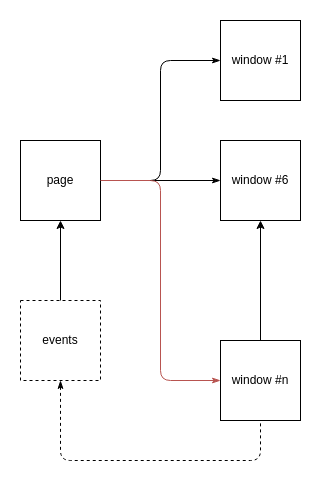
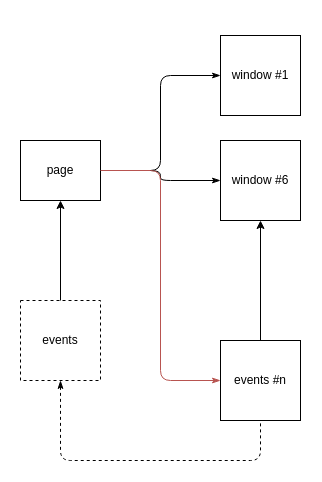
- <mxCell id="3" value="window #1" style="whiteSpace=wrap;html=1;aspect=fixed;" vertex="1" parent="1"><mxGeometry x="220" y="20" width="80" height="80" as="geometry" /></mxCell>
+ <mxCell id="3" value="window #1" style="whiteSpace=wrap;html=1;aspect=fixed;" vertex="1" parent="1"><mxGeometry x="220" y="35" width="80" height="80" as="geometry" /></mxCell>
- <mxCell id="2" value="page" style="whiteSpace=wrap;html=1;aspect=fixed;" vertex="1" parent="1"><mxGeometry x="20" y="140" width="80" height="80" as="geometry" /></mxCell>
+ <mxCell id="2" value="page" style="whiteSpace=wrap;html=1;aspect=fixed;" vertex="1" parent="1"><mxGeometry x="20" y="140" width="80" height="60" as="geometry" /></mxCell>
- <mxCell id="5" value="window #n" style="whiteSpace=wrap;html=1;aspect=fixed;" vertex="1" parent="1"><mxGeometry x="220" y="340" width="80" height="80" as="geometry" /></mxCell>
+ <mxCell id="5" value="events #n" style="whiteSpace=wrap;html=1;aspect=fixed;" vertex="1" parent="1"><mxGeometry x="220" y="340" width="80" height="80" as="geometry" /></mxCell>
